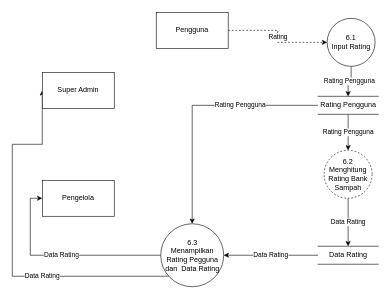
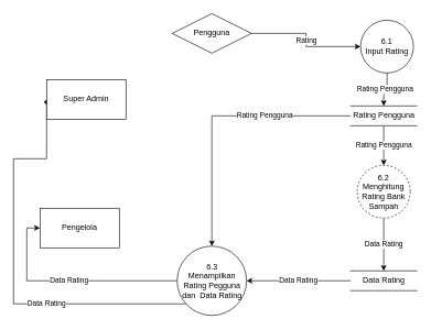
- <mxCell id="3" value="Pengguna" style="rounded=0;whiteSpace=wrap;html=1;" vertex="1" parent="1"><mxGeometry x="260" y="20" width="120" height="60" as="geometry" /></mxCell>
+ <mxCell id="3" value="Pengguna" style="rhombus;whiteSpace=wrap;html=1;" vertex="1" parent="1"><mxGeometry x="260" y="20" width="120" height="60" as="geometry" /></mxCell>
- <mxCell id="2" value="Rating" style="edgeStyle=orthogonalEdgeStyle;rounded=0;orthogonalLoop=1;jettySize=auto;html=1;dashed=1;" edge="1" parent="1" source="3" target="5"><mxGeometry relative="1" as="geometry" /></mxCell>
+ <mxCell id="2" value="Rating" style="edgeStyle=orthogonalEdgeStyle;rounded=0;orthogonalLoop=1;jettySize=auto;html=1;" edge="1" parent="1" source="3" target="5"><mxGeometry relative="1" as="geometry" /></mxCell>
- <mxCell id="14" value="Data Rating" style="edgeStyle=orthogonalEdgeStyle;rounded=0;orthogonalLoop=1;jettySize=auto;html=1;entryX=0;entryY=0.5;entryDx=0;entryDy=0;" edge="1" parent="1" source="15" target="17"><mxGeometry x="-0.319" relative="1" as="geometry"><Array as="points"><mxPoint x="20" y="460" /><mxPoint x="20" y="240" /></Array><mxPoint as="offset" /></mxGeometry></mxCell>
+ <mxCell id="14" value="Data Rating" style="edgeStyle=orthogonalEdgeStyle;rounded=0;orthogonalLoop=1;jettySize=auto;html=1;entryX=0;entryY=0.5;entryDx=0;entryDy=0;endArrow=diamond;" edge="1" parent="1" source="15" target="17"><mxGeometry x="-0.319" relative="1" as="geometry"><Array as="points"><mxPoint x="20" y="460" /><mxPoint x="20" y="240" /></Array><mxPoint as="offset" /></mxGeometry></mxCell>
- <mxCell id="16" value="Pengelola" style="rounded=0;whiteSpace=wrap;html=1;" vertex="1" parent="1"><mxGeometry x="70" y="300" width="120" height="60" as="geometry" /></mxCell>
+ <mxCell id="16" value="Pengelola" style="rounded=0;whiteSpace=wrap;html=1;" vertex="1" parent="1"><mxGeometry x="60" y="315" width="120" height="60" as="geometry" /></mxCell>
